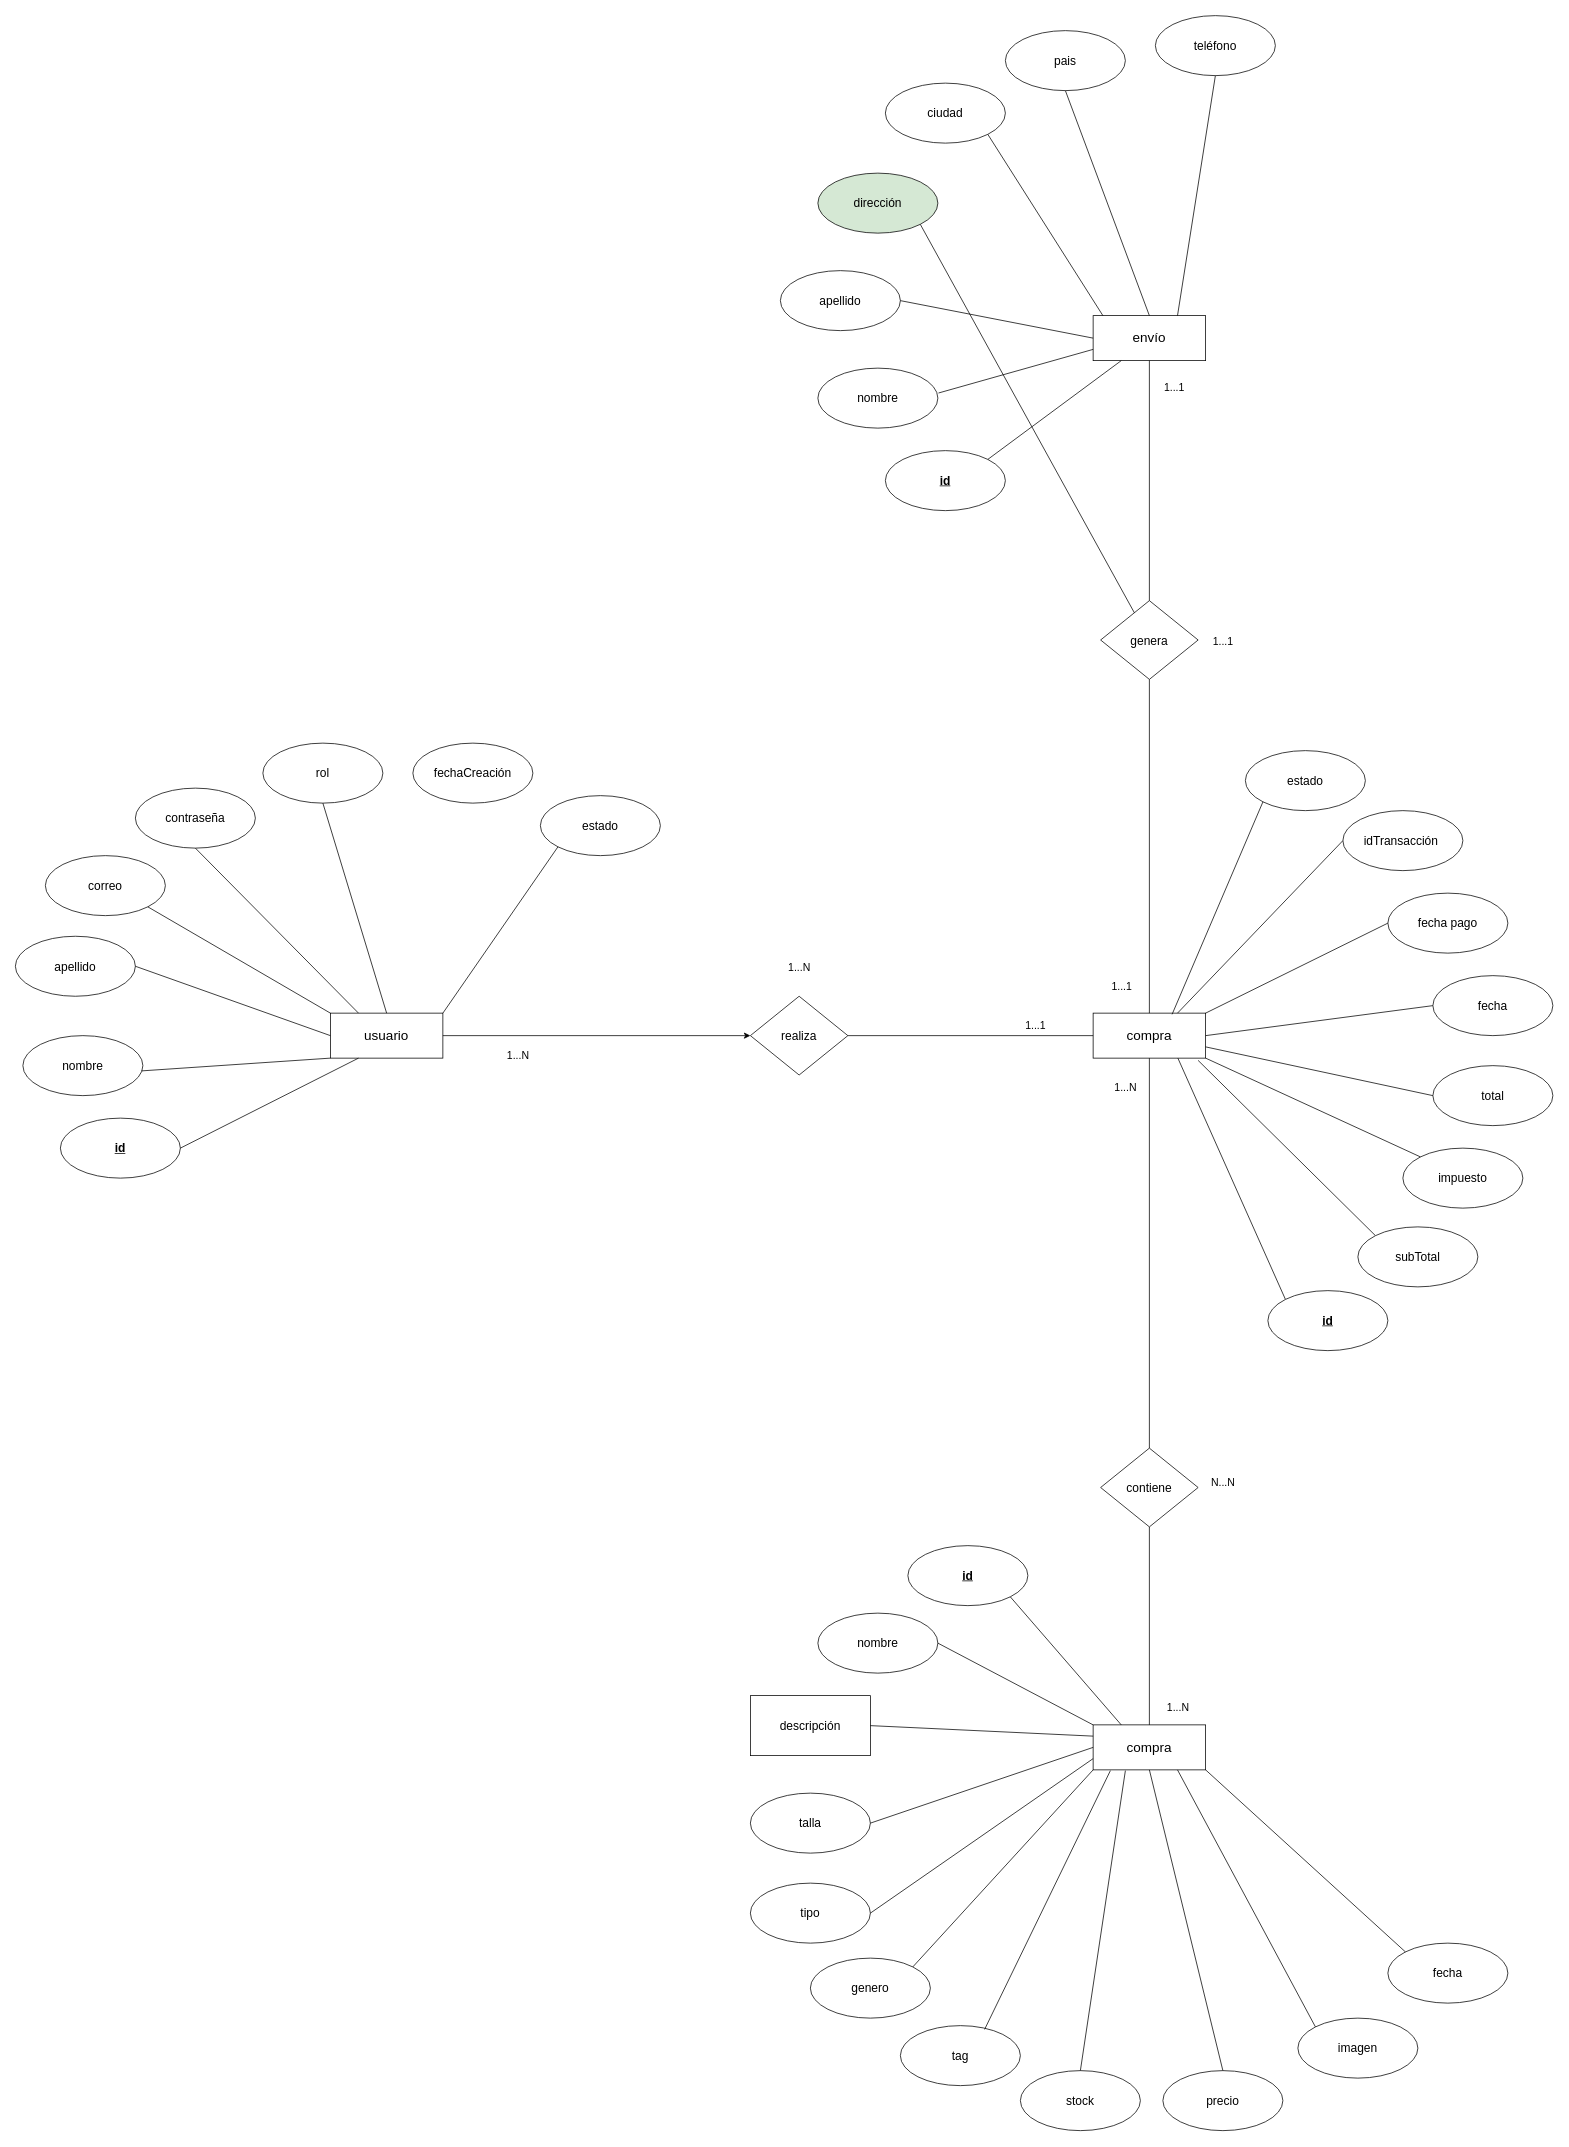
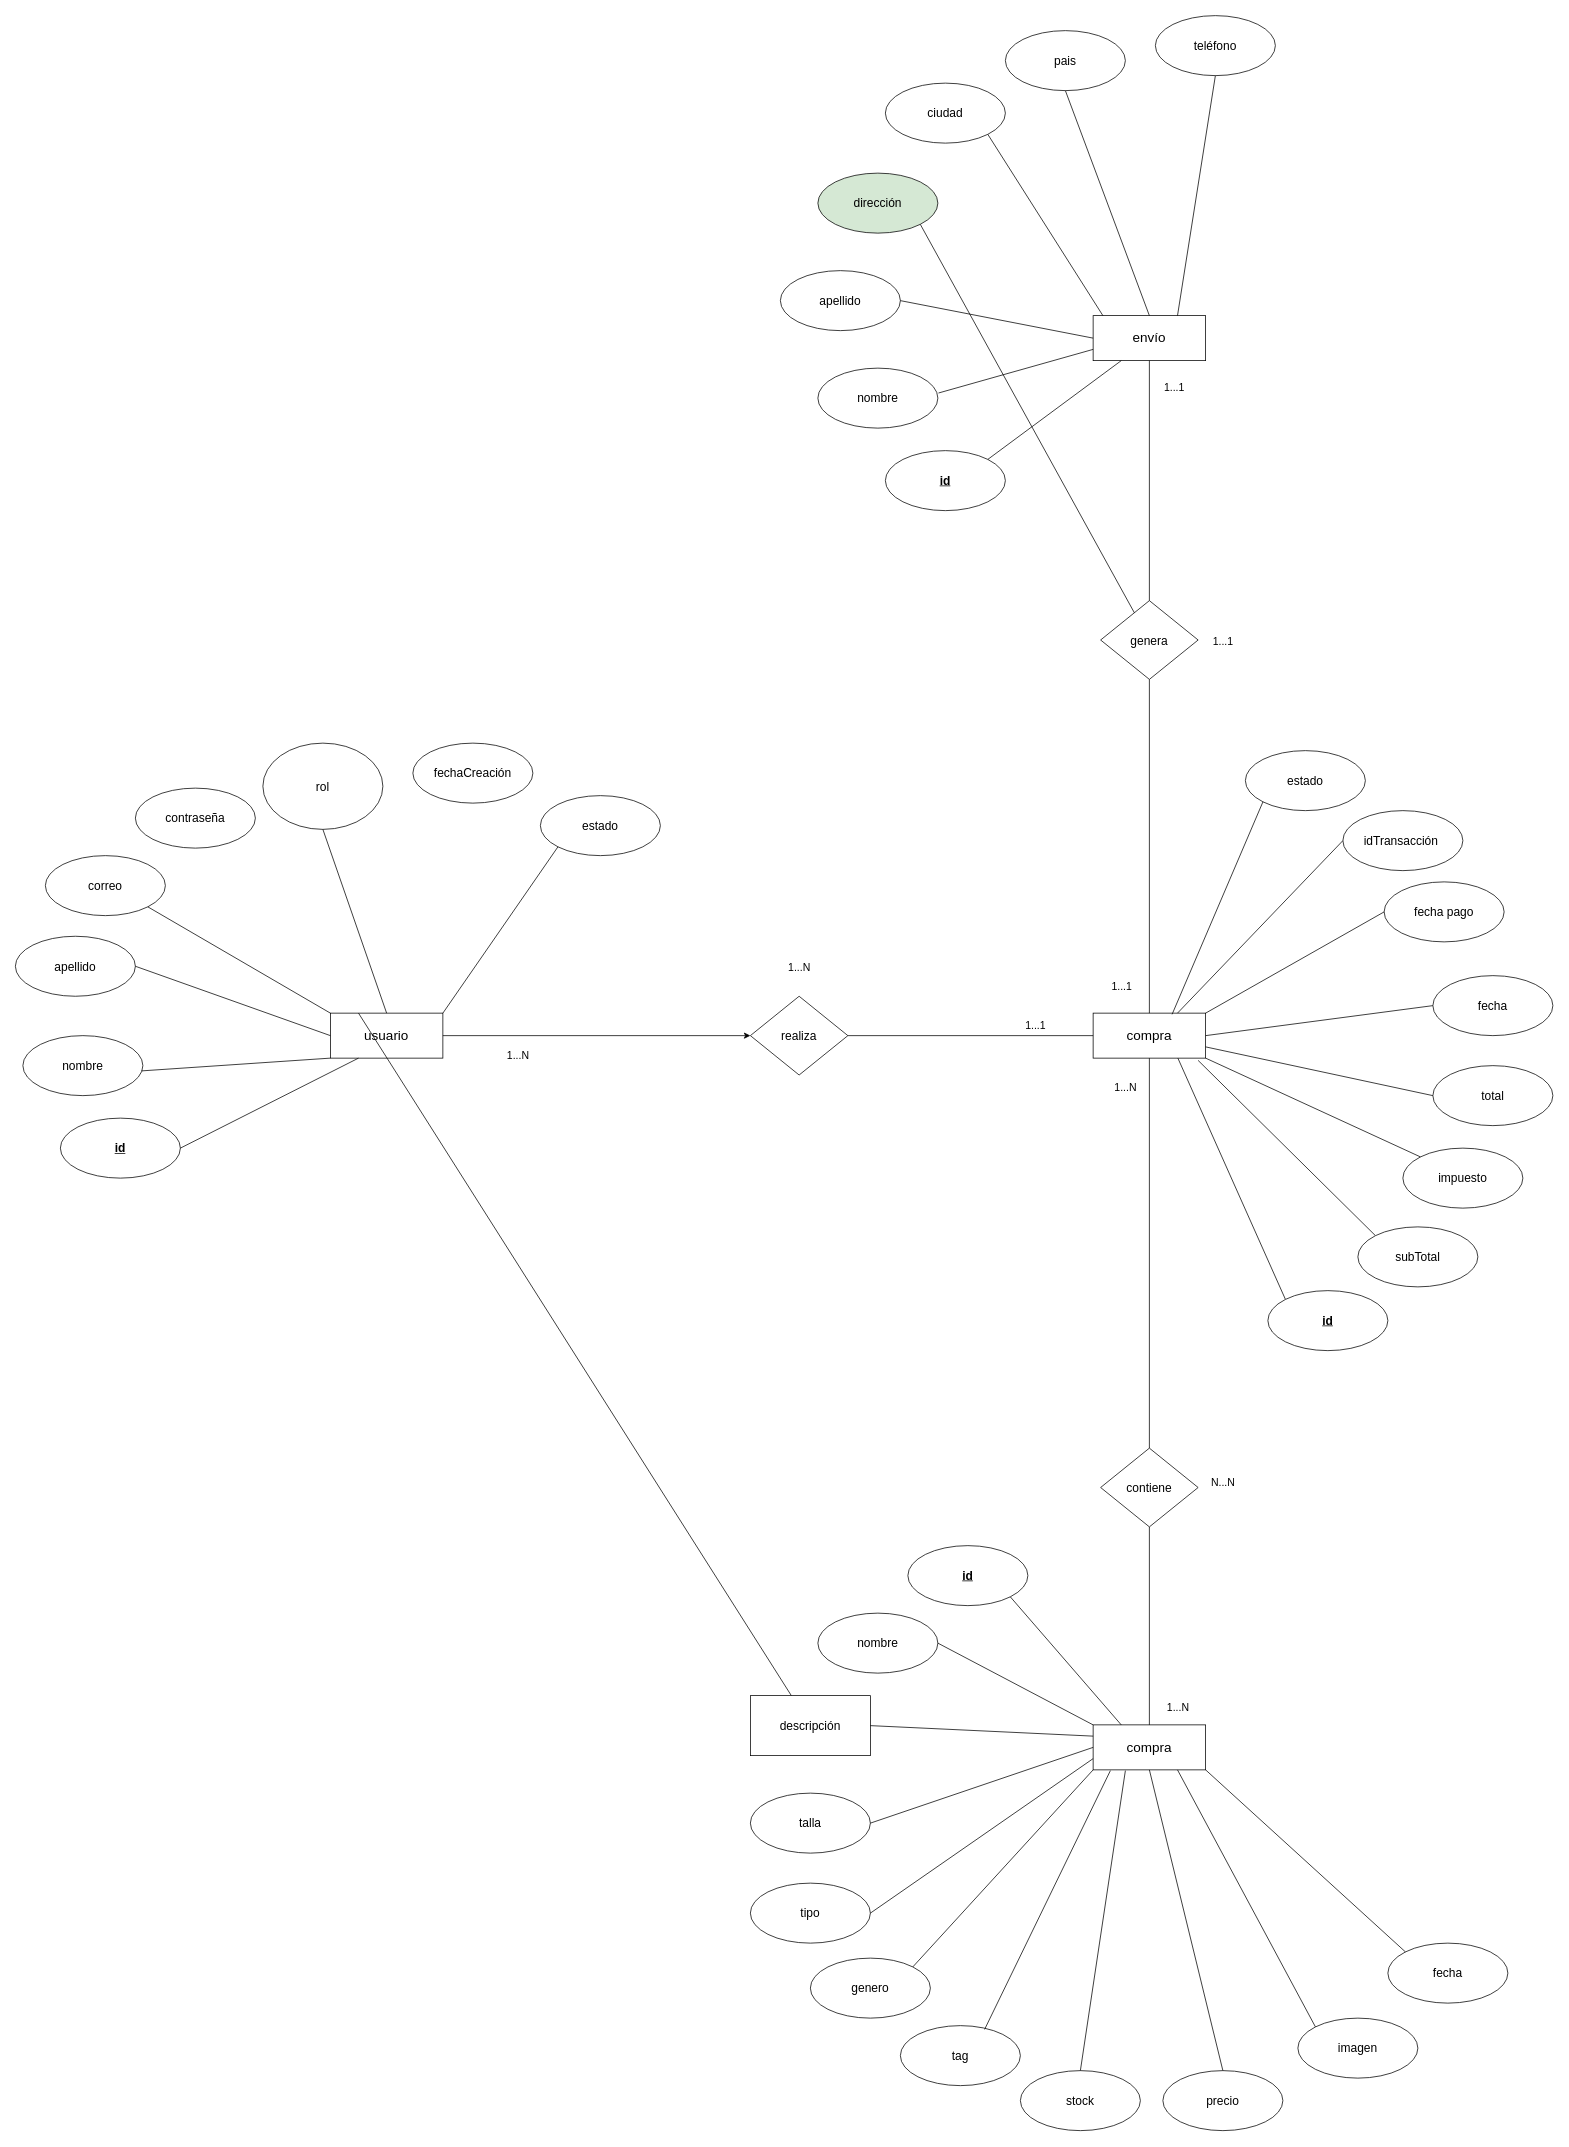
- <mxCell id="8" value="&lt;font size=&quot;3&quot;&gt;rol&lt;/font&gt;" style="ellipse;whiteSpace=wrap;html=1;fontSize=18;fontStyle=0" vertex="1" parent="1"><mxGeometry x="350" y="990" width="160" height="80" as="geometry" /></mxCell>
+ <mxCell id="8" value="&lt;font size=&quot;3&quot;&gt;rol&lt;/font&gt;" style="ellipse;whiteSpace=wrap;html=1;fontSize=18;fontStyle=0" vertex="1" parent="1"><mxGeometry x="350" y="990" width="160" height="115" as="geometry" /></mxCell>
- <mxCell id="26" value="&lt;font size=&quot;3&quot;&gt;fecha pago&lt;/font&gt;" style="ellipse;whiteSpace=wrap;html=1;fontSize=18;fontStyle=0" vertex="1" parent="1"><mxGeometry x="1850" y="1190" width="160" height="80" as="geometry" /></mxCell>
+ <mxCell id="26" value="&lt;font size=&quot;3&quot;&gt;fecha pago&lt;/font&gt;" style="ellipse;whiteSpace=wrap;html=1;fontSize=18;fontStyle=0" vertex="1" parent="1"><mxGeometry x="1845" y="1175" width="160" height="80" as="geometry" /></mxCell>
- <mxCell id="15" value="" style="endArrow=none;html=1;rounded=0;fontSize=14;entryX=0.5;entryY=1;entryDx=0;entryDy=0;exitX=0.25;exitY=0;exitDx=0;exitDy=0;" edge="1" parent="1" source="2" target="7"><mxGeometry width="50" height="50" relative="1" as="geometry"><mxPoint x="660" y="1420" as="sourcePoint" /><mxPoint x="710" y="1370" as="targetPoint" /></mxGeometry></mxCell>
+ <mxCell id="15" value="" style="endArrow=none;html=1;rounded=0;fontSize=14;exitX=0.25;exitY=0;exitDx=0;exitDy=0;" edge="1" parent="1" source="2" target="50"><mxGeometry width="50" height="50" relative="1" as="geometry"><mxPoint x="660" y="1420" as="sourcePoint" /><mxPoint x="710" y="1370" as="targetPoint" /></mxGeometry></mxCell>
